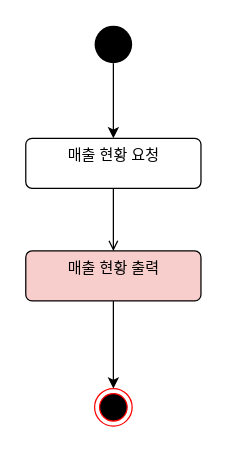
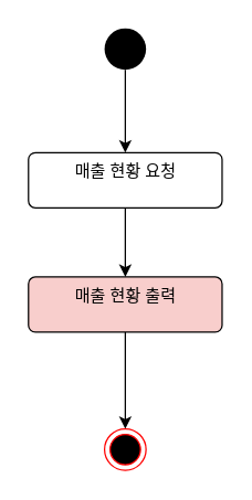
- <mxCell id="4" style="edgeStyle=orthogonalEdgeStyle;rounded=0;orthogonalLoop=1;jettySize=auto;html=1;entryX=0.5;entryY=0;entryDx=0;entryDy=0;endArrow=open;" edge="1" parent="1" source="5" target="7"><mxGeometry relative="1" as="geometry" /></mxCell>
+ <mxCell id="4" style="edgeStyle=orthogonalEdgeStyle;rounded=0;orthogonalLoop=1;jettySize=auto;html=1;entryX=0.5;entryY=0;entryDx=0;entryDy=0;" edge="1" parent="1" source="5" target="7"><mxGeometry relative="1" as="geometry" /></mxCell>
